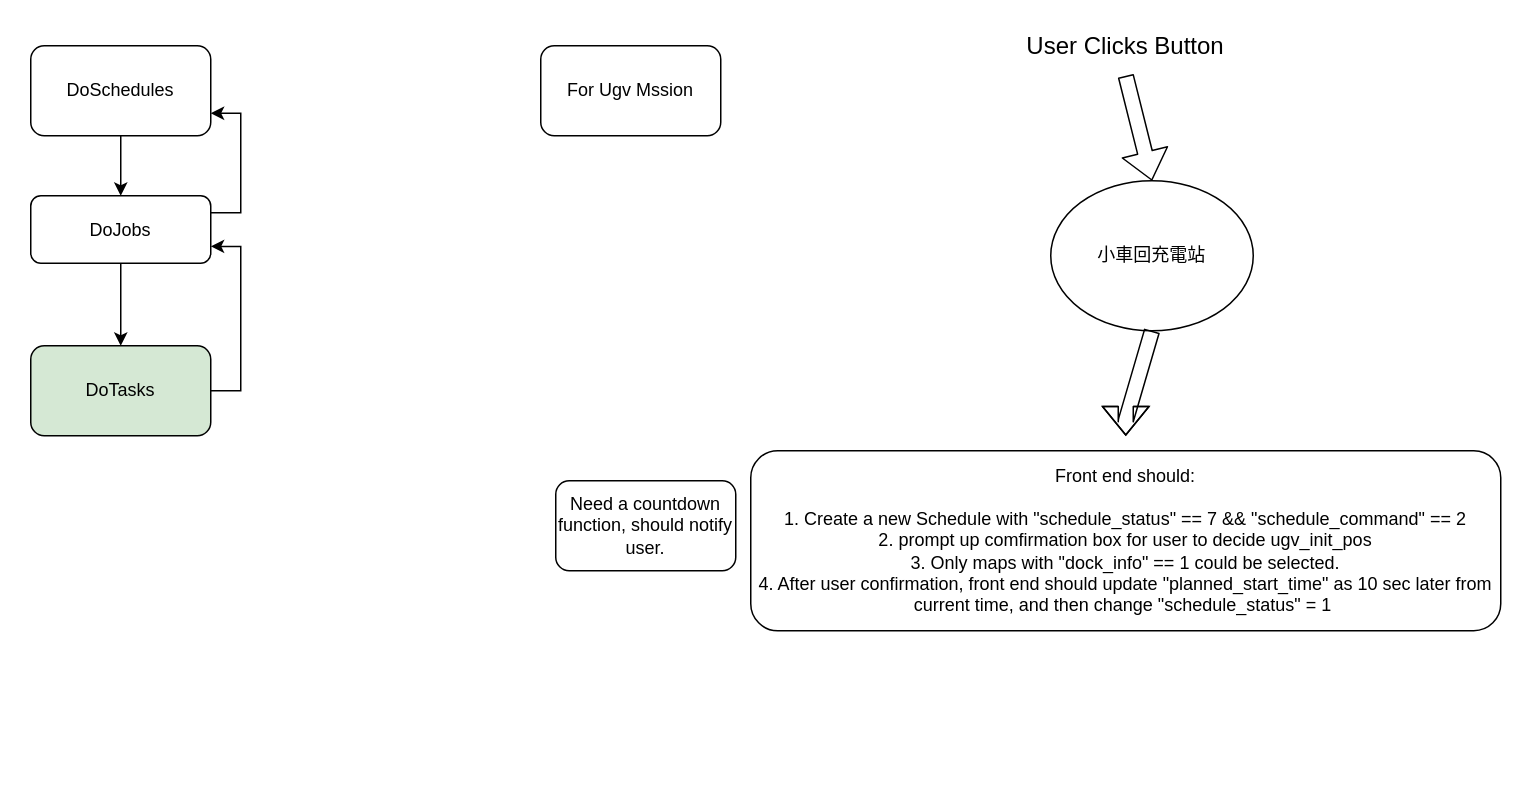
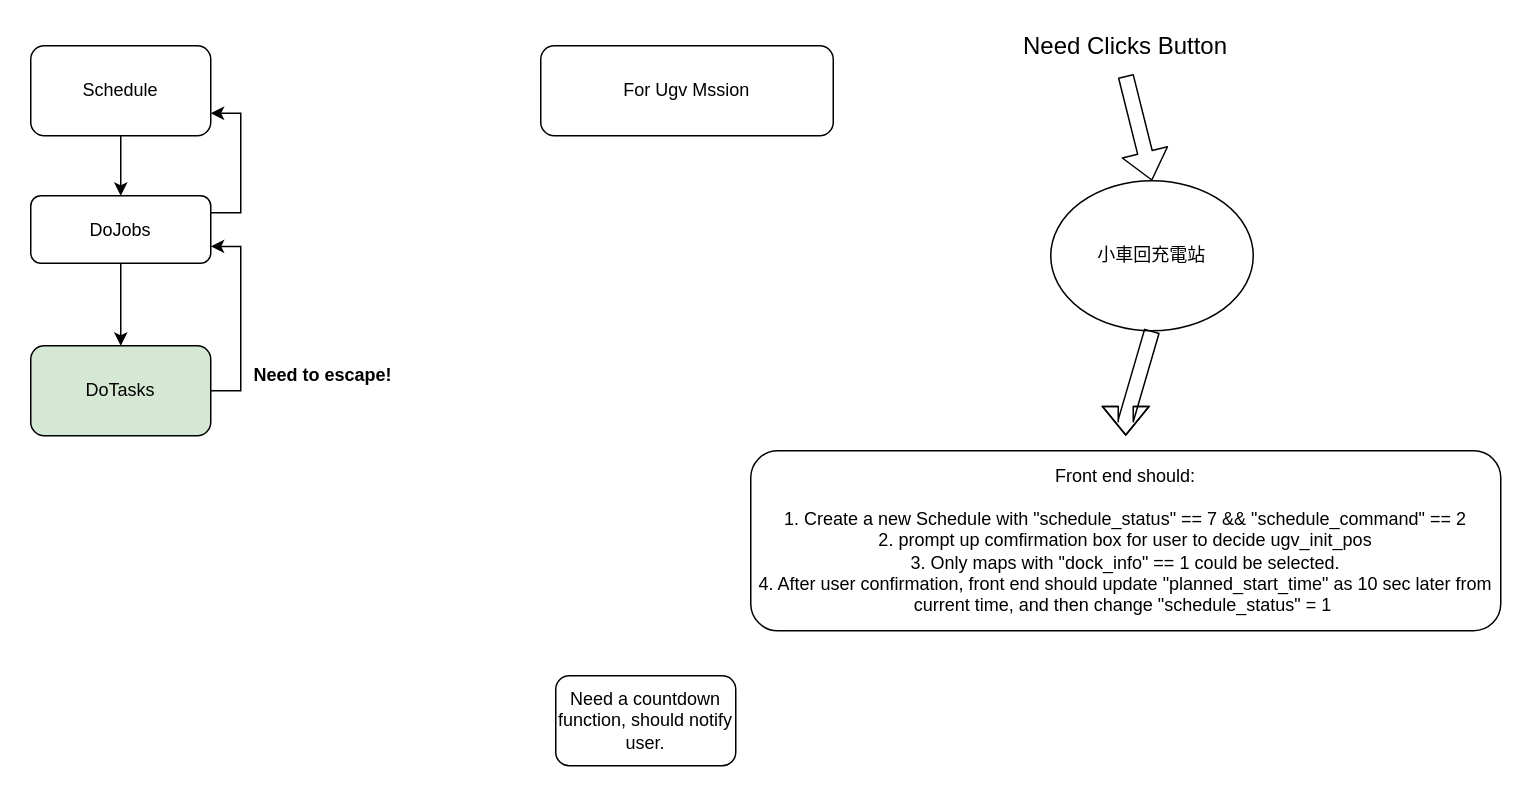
- <mxCell id="13" value="&lt;font style=&quot;font-size: 16px&quot;&gt;User Clicks Button&lt;/font&gt;" style="text;html=1;strokeColor=none;fillColor=none;align=center;verticalAlign=middle;whiteSpace=wrap;rounded=0;" parent="1" vertex="1"><mxGeometry x="670" y="20" width="160" height="20" as="geometry" /></mxCell>
+ <mxCell id="13" value="&lt;font style=&quot;font-size: 16px&quot;&gt;Need Clicks Button&lt;/font&gt;" style="text;html=1;strokeColor=none;fillColor=none;align=center;verticalAlign=middle;whiteSpace=wrap;rounded=0;" parent="1" vertex="1"><mxGeometry x="670" y="20" width="160" height="20" as="geometry" /></mxCell>
- <mxCell id="3" value="DoSchedules" style="rounded=1;whiteSpace=wrap;html=1;" parent="1" vertex="1"><mxGeometry x="20" y="30" width="120" height="60" as="geometry" /></mxCell>
+ <mxCell id="3" value="Schedule" style="rounded=1;whiteSpace=wrap;html=1;" parent="1" vertex="1"><mxGeometry x="20" y="30" width="120" height="60" as="geometry" /></mxCell>
- <mxCell id="9" value="For Ugv Mssion" style="rounded=1;whiteSpace=wrap;html=1;" parent="1" vertex="1"><mxGeometry x="360" y="30" width="120" height="60" as="geometry" /></mxCell>
+ <mxCell id="9" value="For Ugv Mssion" style="rounded=1;whiteSpace=wrap;html=1;" parent="1" vertex="1"><mxGeometry x="360" y="30" width="195" height="60" as="geometry" /></mxCell>
+ <mxCell id="10" value="&lt;b&gt;Need to escape!&lt;/b&gt;" style="text;html=1;strokeColor=none;fillColor=none;align=center;verticalAlign=middle;whiteSpace=wrap;rounded=0;" parent="1" vertex="1"><mxGeometry x="160" y="240" width="110" height="20" as="geometry" /></mxCell>
- <mxCell id="16" value="Need a countdown function, should notify user." style="rounded=1;whiteSpace=wrap;html=1;" parent="1" vertex="1"><mxGeometry x="370" y="320" width="120" height="60" as="geometry" /></mxCell>
+ <mxCell id="16" value="Need a countdown function, should notify user." style="rounded=1;whiteSpace=wrap;html=1;" parent="1" vertex="1"><mxGeometry x="370" y="450" width="120" height="60" as="geometry" /></mxCell>
